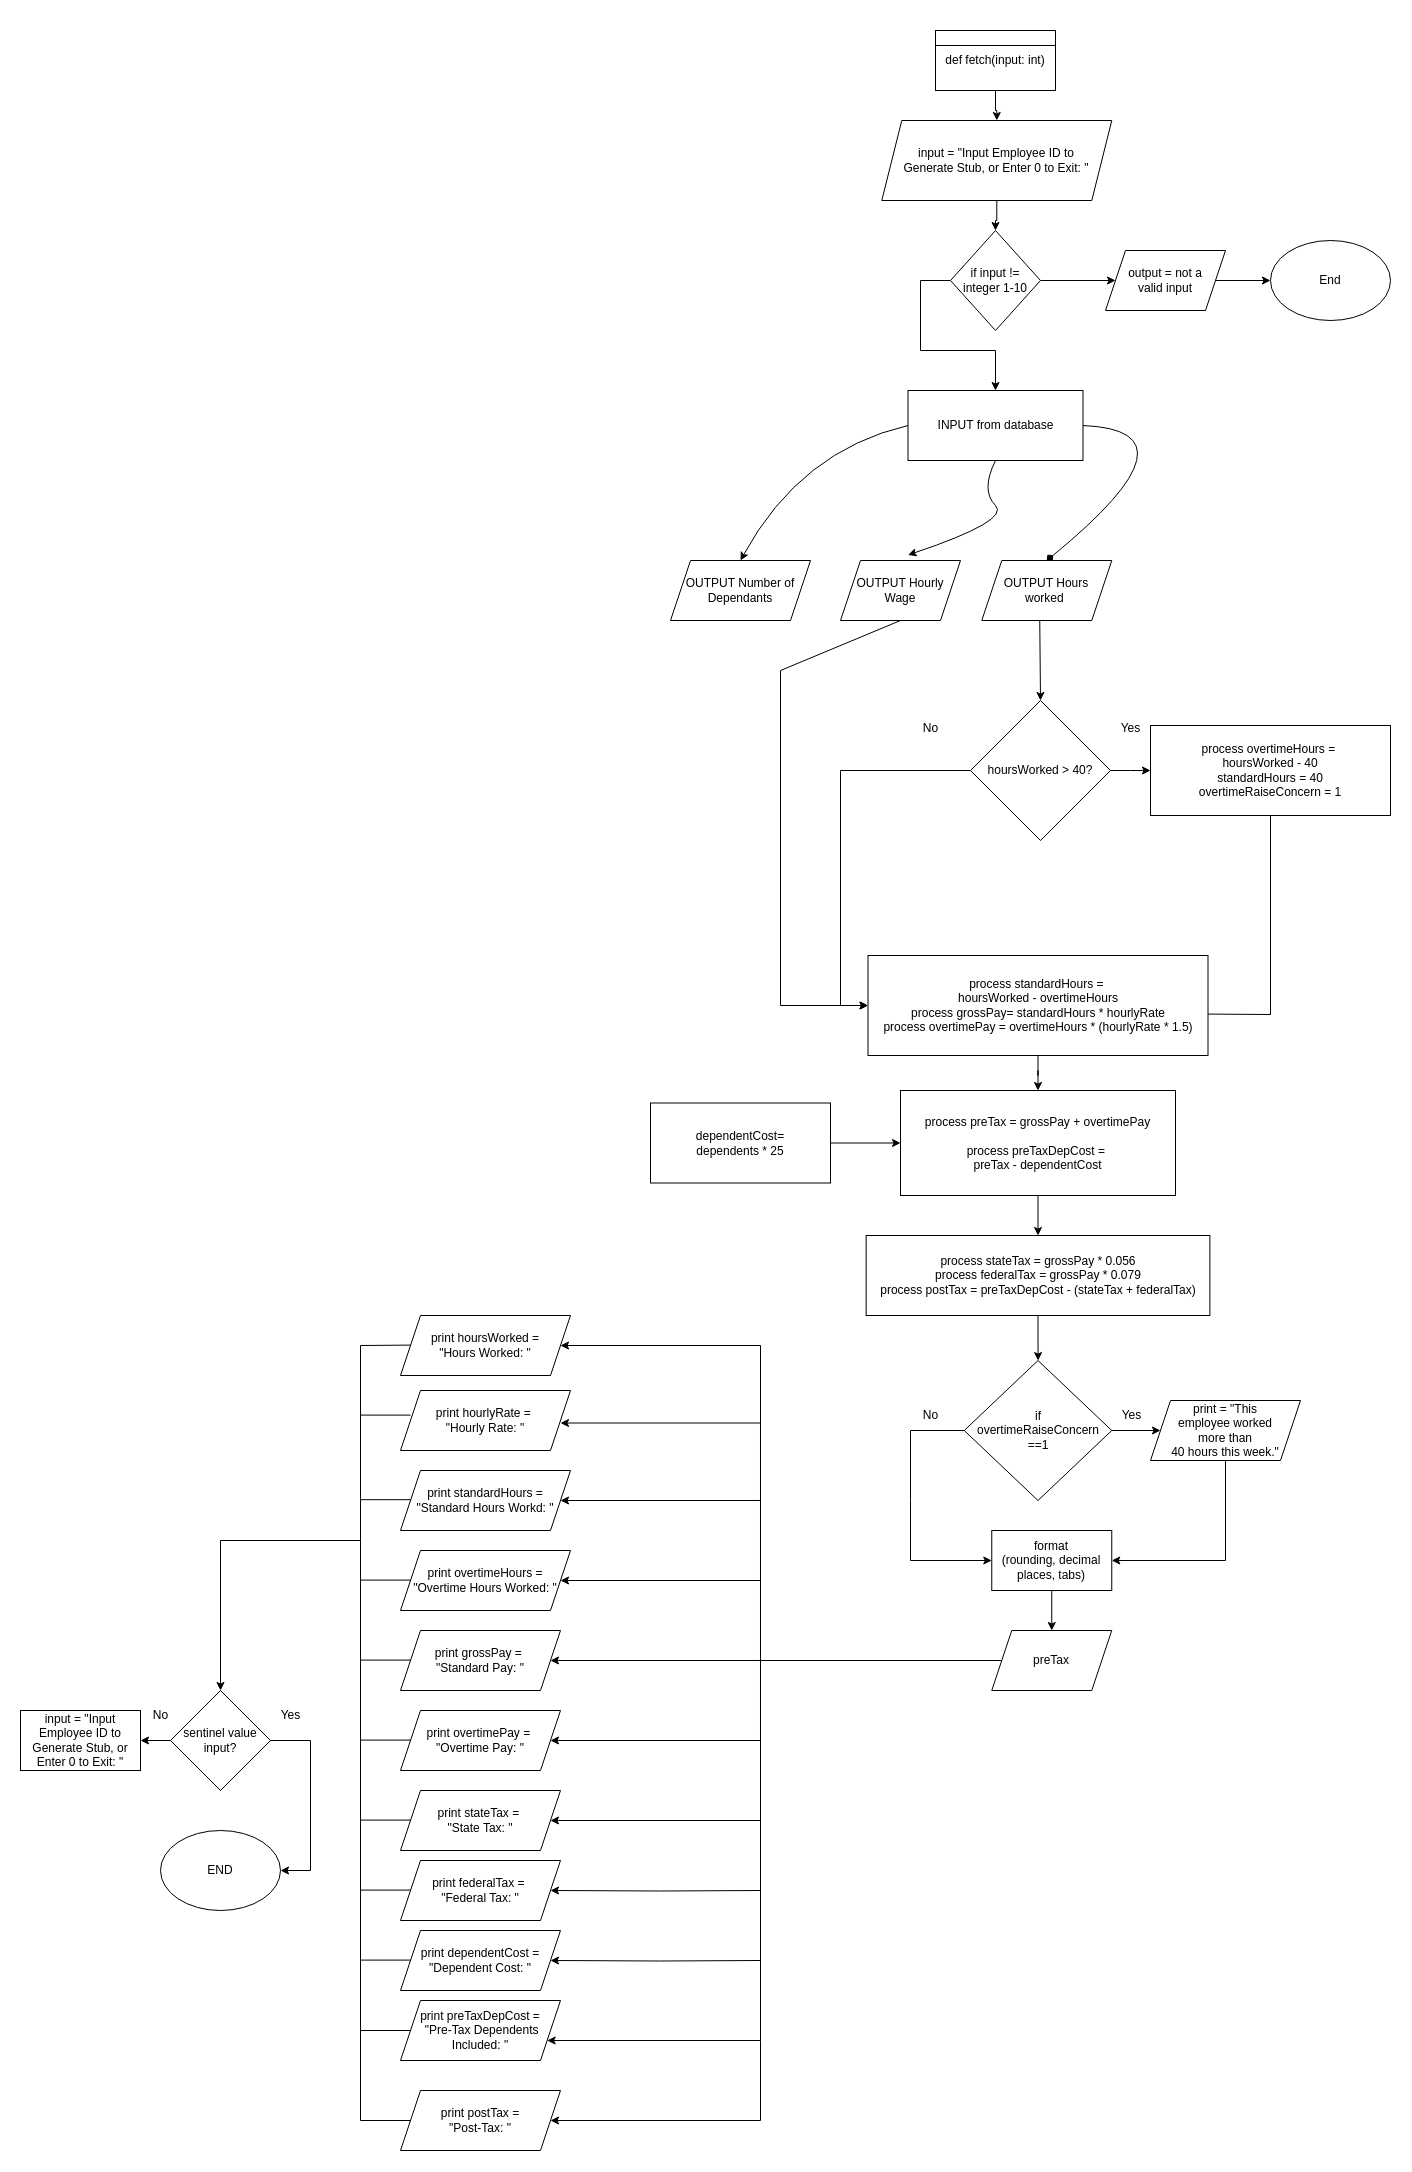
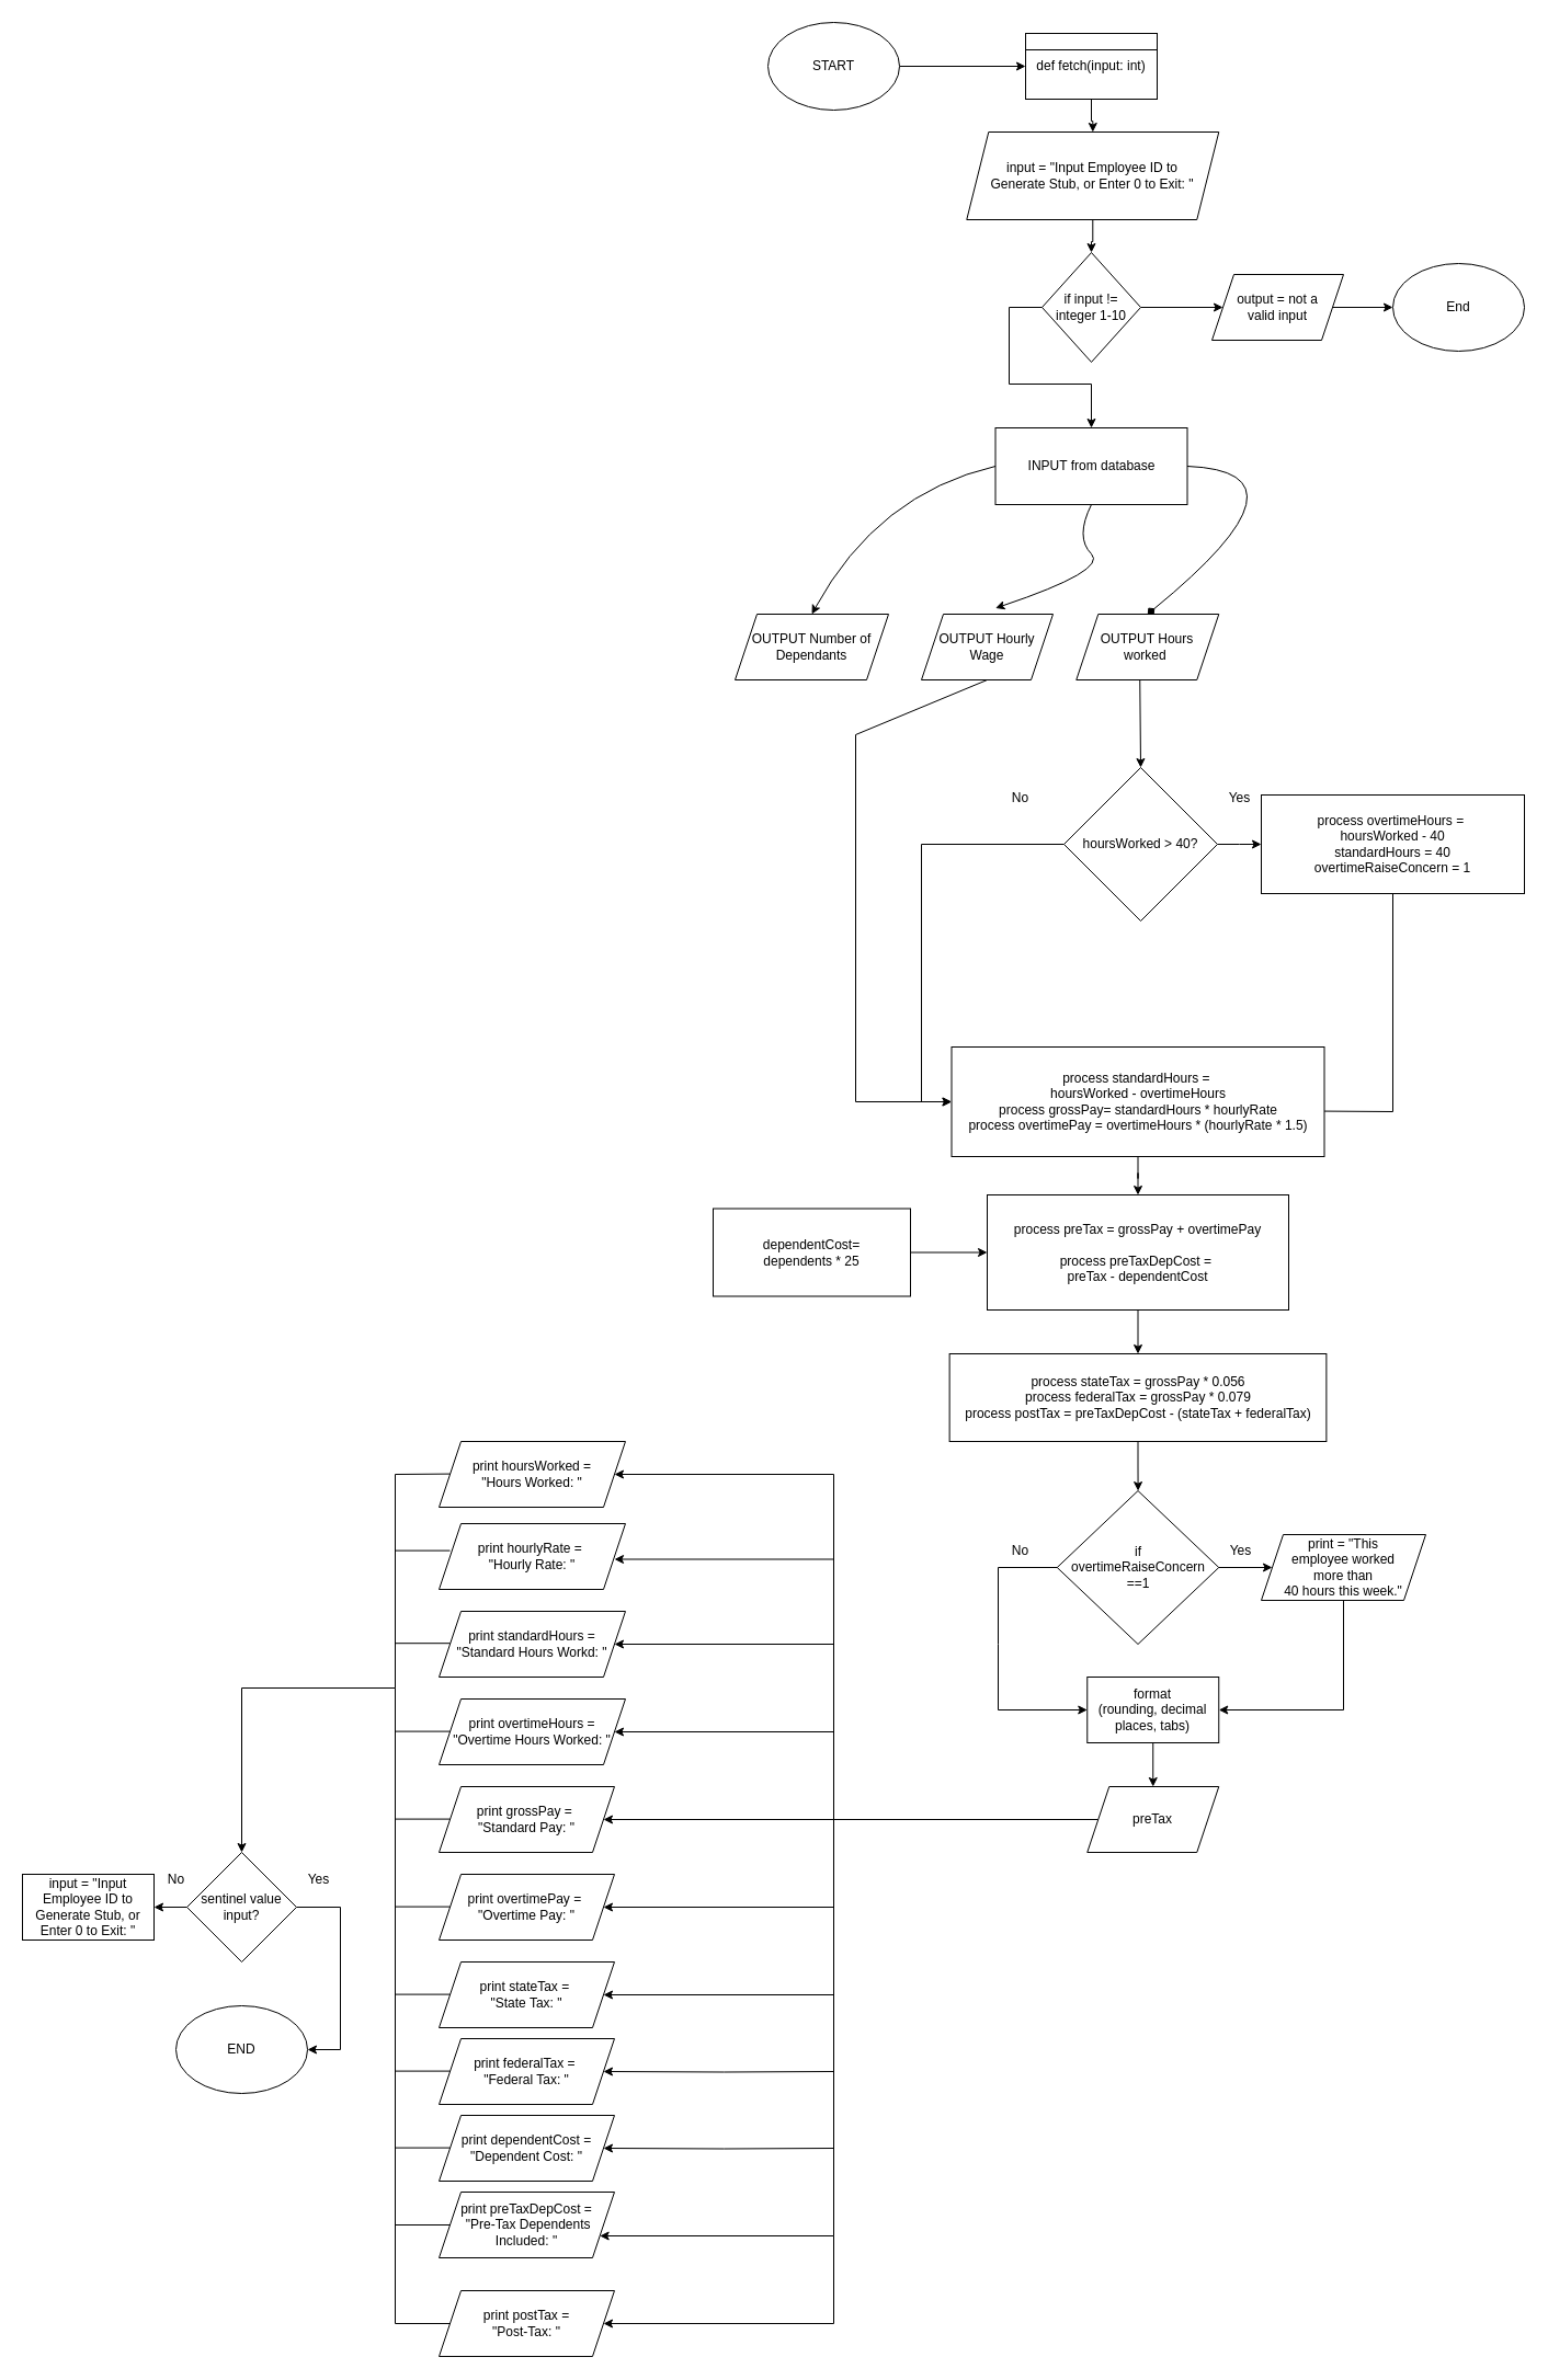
+ <mxCell id="29" value="START" style="ellipse;whiteSpace=wrap;html=1;" parent="1" vertex="1"><mxGeometry x="700" y="20" width="120" height="80" as="geometry" /></mxCell>
+ <mxCell id="28" value="" style="edgeStyle=orthogonalEdgeStyle;rounded=0;orthogonalLoop=1;jettySize=auto;html=1;" edge="1" parent="1" source="29" target="17"><mxGeometry relative="1" as="geometry" /></mxCell>
